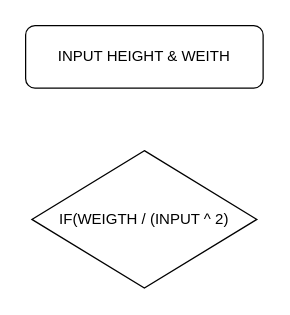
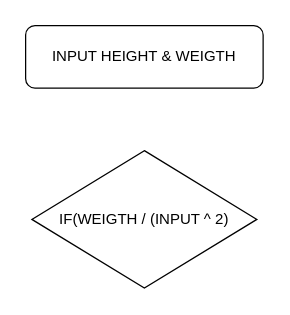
- <mxCell id="2" value="INPUT HEIGHT &amp;amp; WEITH" style="rounded=1;whiteSpace=wrap;html=1;" vertex="1" parent="1"><mxGeometry x="20" y="20" width="190" height="50" as="geometry" /></mxCell>
+ <mxCell id="2" value="INPUT HEIGHT &amp;amp; WEIGTH" style="rounded=1;whiteSpace=wrap;html=1;" vertex="1" parent="1"><mxGeometry x="20" y="20" width="190" height="50" as="geometry" /></mxCell>
